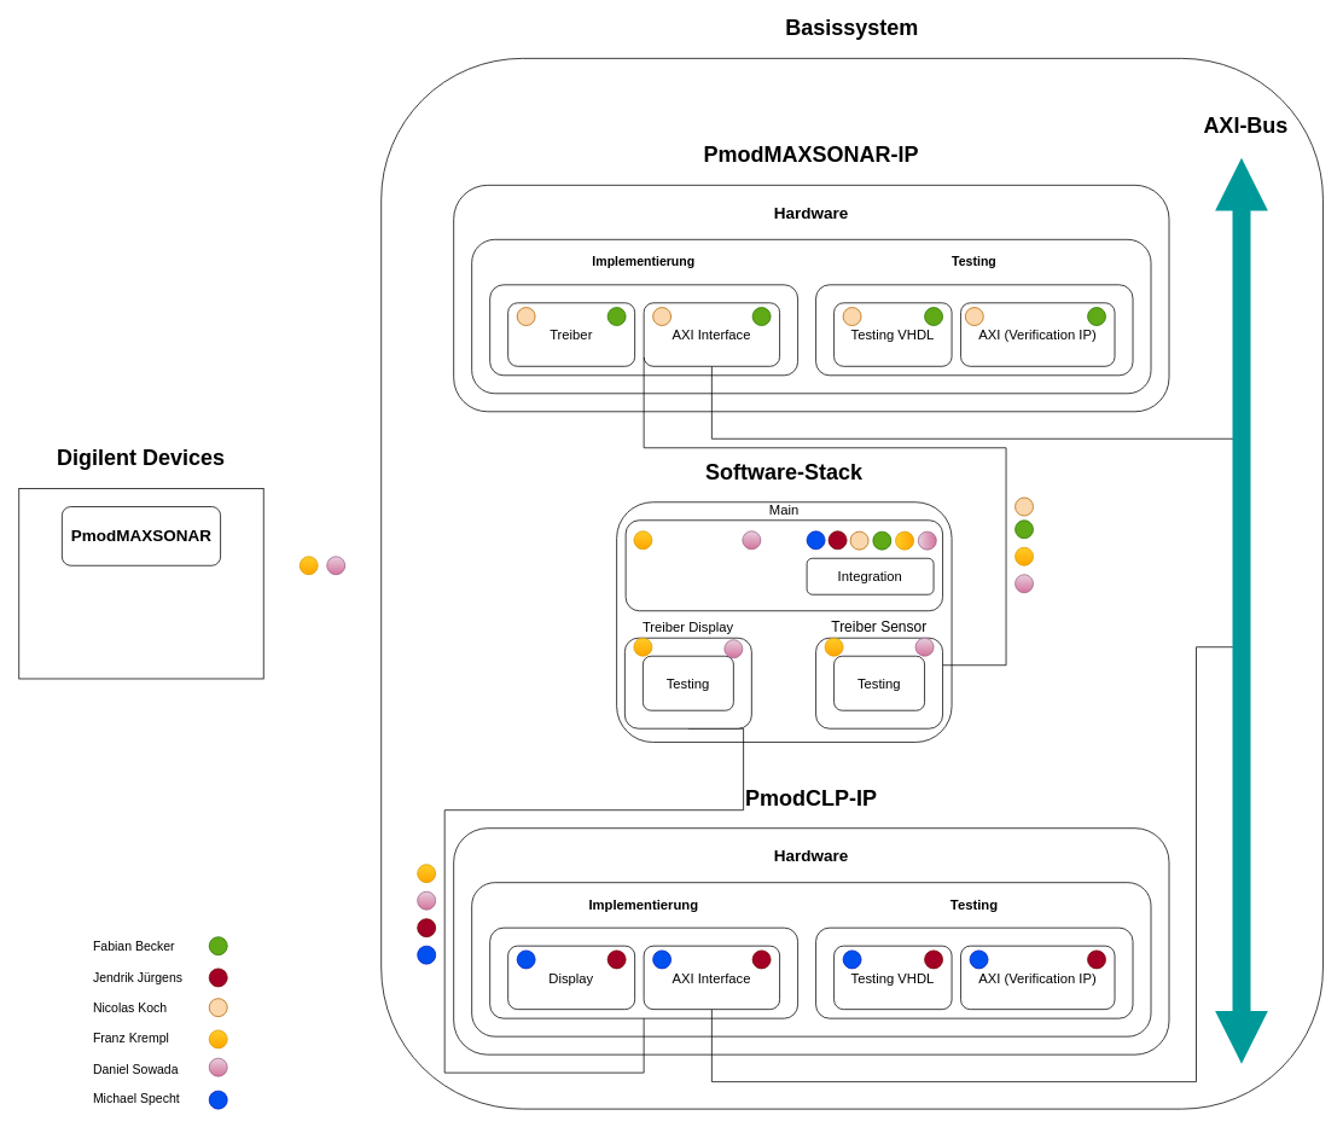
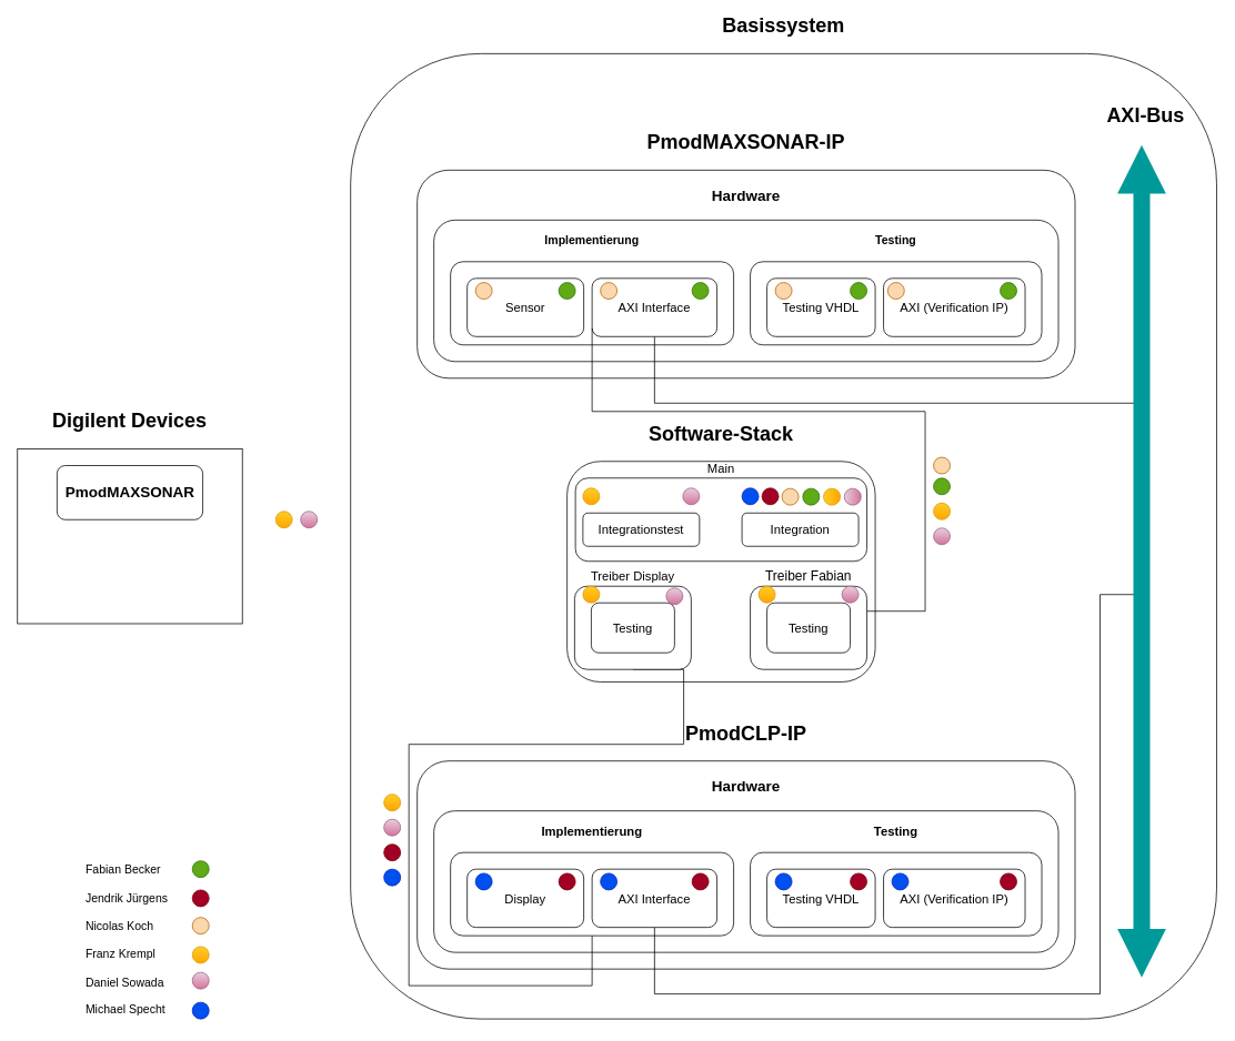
- <mxCell id="19" value="&lt;font style=&quot;font-size: 15px;&quot;&gt;Treiber&lt;/font&gt;" style="rounded=1;whiteSpace=wrap;html=1;" vertex="1" parent="1"><mxGeometry x="560" y="290" width="140" height="70" as="geometry" /></mxCell>
+ <mxCell id="19" value="&lt;font style=&quot;font-size: 15px;&quot;&gt;Sensor&lt;/font&gt;" style="rounded=1;whiteSpace=wrap;html=1;" vertex="1" parent="1"><mxGeometry x="560" y="290" width="140" height="70" as="geometry" /></mxCell>
+ <mxCell id="28" value="&lt;font style=&quot;font-size: 15px;&quot;&gt;Integrationstest&lt;/font&gt;" style="rounded=1;whiteSpace=wrap;html=1;" vertex="1" parent="1"><mxGeometry x="699" y="572" width="140" height="40" as="geometry" /></mxCell>
- <mxCell id="27" value="&lt;font style=&quot;font-size: 16px;&quot;&gt;Treiber Sensor&lt;/font&gt;" style="rounded=1;whiteSpace=wrap;html=1;labelPosition=center;verticalLabelPosition=top;align=center;verticalAlign=bottom;" vertex="1" parent="1"><mxGeometry x="900" y="660" width="140" height="100" as="geometry" /></mxCell>
+ <mxCell id="27" value="&lt;font style=&quot;font-size: 16px;&quot;&gt;Treiber Fabian&lt;/font&gt;" style="rounded=1;whiteSpace=wrap;html=1;labelPosition=center;verticalLabelPosition=top;align=center;verticalAlign=bottom;" vertex="1" parent="1"><mxGeometry x="900" y="660" width="140" height="100" as="geometry" /></mxCell>
